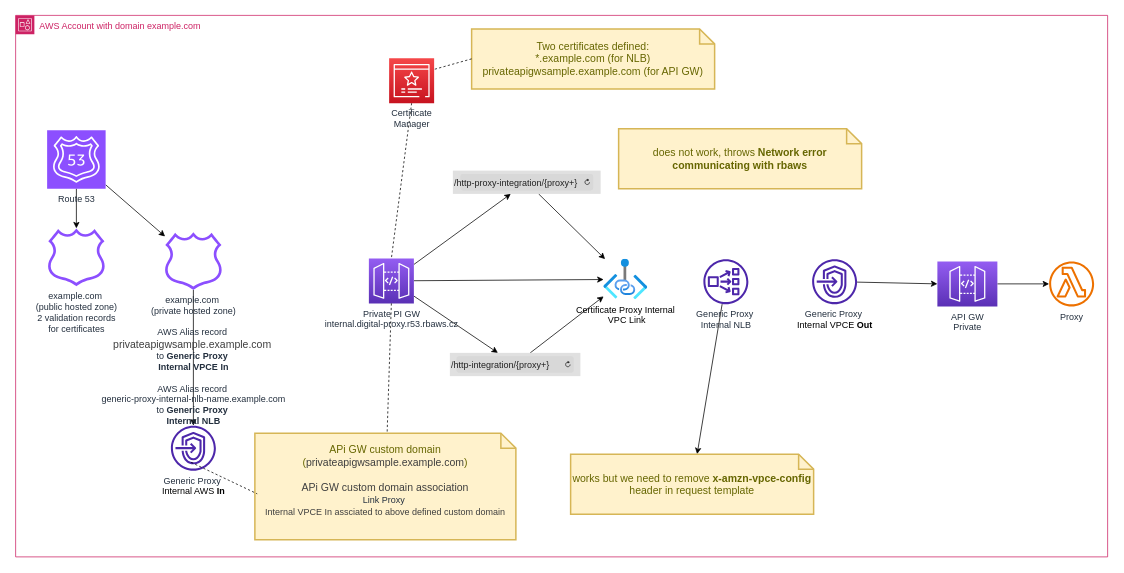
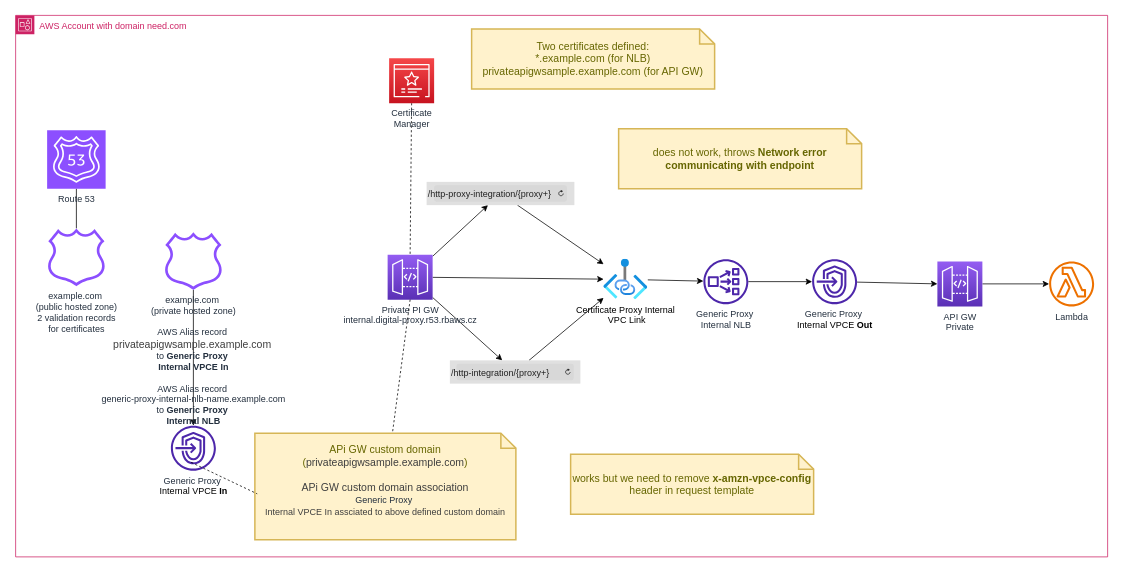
- <mxCell id="2" value="AWS Account with domain example.com" style="points=[[0,0],[0.25,0],[0.5,0],[0.75,0],[1,0],[1,0.25],[1,0.5],[1,0.75],[1,1],[0.75,1],[0.5,1],[0.25,1],[0,1],[0,0.75],[0,0.5],[0,0.25]];outlineConnect=0;gradientColor=none;html=1;whiteSpace=wrap;fontSize=12;fontStyle=0;container=1;pointerEvents=0;collapsible=0;recursiveResize=0;shape=mxgraph.aws4.group;grIcon=mxgraph.aws4.group_account;strokeColor=#CD2264;fillColor=none;verticalAlign=top;align=left;spacingLeft=30;fontColor=#CD2264;dashed=0;" parent="1" vertex="1"><mxGeometry x="20" y="20" width="1456" height="722" as="geometry" /></mxCell>
+ <mxCell id="2" value="AWS Account with domain need.com" style="points=[[0,0],[0.25,0],[0.5,0],[0.75,0],[1,0],[1,0.25],[1,0.5],[1,0.75],[1,1],[0.75,1],[0.5,1],[0.25,1],[0,1],[0,0.75],[0,0.5],[0,0.25]];outlineConnect=0;gradientColor=none;html=1;whiteSpace=wrap;fontSize=12;fontStyle=0;container=1;pointerEvents=0;collapsible=0;recursiveResize=0;shape=mxgraph.aws4.group;grIcon=mxgraph.aws4.group_account;strokeColor=#CD2264;fillColor=none;verticalAlign=top;align=left;spacingLeft=30;fontColor=#CD2264;dashed=0;" parent="1" vertex="1"><mxGeometry x="20" y="20" width="1456" height="722" as="geometry" /></mxCell>
- <mxCell id="28" style="edgeStyle=none;html=1;strokeColor=#000000;fontColor=#000000;dashed=1;endArrow=none;endFill=0;exitX=0;exitY=0.5;exitDx=0;exitDy=0;exitPerimeter=0;entryX=1;entryY=0.25;entryDx=0;entryDy=0;entryPerimeter=0;" parent="2" source="19" target="8" edge="1"><mxGeometry relative="1" as="geometry"><mxPoint x="1058" y="62" as="sourcePoint" /><mxPoint x="1031" y="240" as="targetPoint" /></mxGeometry></mxCell>
- <mxCell id="34" value="&lt;div&gt;does not work, throws &lt;b&gt;Network error communicating with rbaws&lt;/b&gt;&lt;/div&gt;" style="shape=note;strokeWidth=2;fontSize=14;size=20;whiteSpace=wrap;html=1;fillColor=#fff2cc;strokeColor=#d6b656;fontColor=#666600;" vertex="1" parent="2"><mxGeometry x="804" y="151" width="324" height="80" as="geometry" /></mxCell>
+ <mxCell id="34" value="&lt;div&gt;does not work, throws &lt;b&gt;Network error communicating with endpoint&lt;/b&gt;&lt;/div&gt;" style="shape=note;strokeWidth=2;fontSize=14;size=20;whiteSpace=wrap;html=1;fillColor=#fff2cc;strokeColor=#d6b656;fontColor=#666600;" vertex="1" parent="2"><mxGeometry x="804" y="151" width="324" height="80" as="geometry" /></mxCell>
- <mxCell id="10" value="/http-proxy-integration/{proxy+}" style="html=1;strokeWidth=1;shadow=0;dashed=0;shape=mxgraph.ios7ui.url;fillColor=#e0e0e0;strokeColor=#c0c0c0;buttonText=;strokeColor2=#222222;fontColor=#222222;fontSize=12;spacingTop=2;align=left;" parent="2" vertex="1"><mxGeometry x="583" y="207" width="197" height="31" as="geometry" /></mxCell>
+ <mxCell id="10" value="/http-proxy-integration/{proxy+}" style="html=1;strokeWidth=1;shadow=0;dashed=0;shape=mxgraph.ios7ui.url;fillColor=#e0e0e0;strokeColor=#c0c0c0;buttonText=;strokeColor2=#222222;fontColor=#222222;fontSize=12;spacingTop=2;align=left;" parent="2" vertex="1"><mxGeometry x="548" y="222" width="197" height="31" as="geometry" /></mxCell>
- <mxCell id="21" style="edgeStyle=none;html=1;" parent="2" source="22" target="25" edge="1"><mxGeometry relative="1" as="geometry" /></mxCell>
- <mxCell id="20" style="edgeStyle=none;html=1;" parent="2" source="22" target="23" edge="1"><mxGeometry relative="1" as="geometry" /></mxCell>
+ <mxCell id="20" style="edgeStyle=none;html=1;endArrow=none;" parent="2" source="22" target="23" edge="1"><mxGeometry relative="1" as="geometry" /></mxCell>
- <mxCell id="6" value="Private PI GW&lt;div&gt;internal.digital-proxy.r53.rbaws.cz&lt;/div&gt;" style="sketch=0;points=[[0,0,0],[0.25,0,0],[0.5,0,0],[0.75,0,0],[1,0,0],[0,1,0],[0.25,1,0],[0.5,1,0],[0.75,1,0],[1,1,0],[0,0.25,0],[0,0.5,0],[0,0.75,0],[1,0.25,0],[1,0.5,0],[1,0.75,0]];outlineConnect=0;fontColor=#232F3E;gradientColor=#945DF2;gradientDirection=north;fillColor=#5A30B5;strokeColor=#ffffff;dashed=0;verticalLabelPosition=bottom;verticalAlign=top;align=center;html=1;fontSize=12;fontStyle=0;aspect=fixed;shape=mxgraph.aws4.resourceIcon;resIcon=mxgraph.aws4.api_gateway;" parent="2" vertex="1"><mxGeometry x="471" y="324" width="60" height="60" as="geometry" /></mxCell>
+ <mxCell id="6" value="Private PI GW&lt;div&gt;internal.digital-proxy.r53.rbaws.cz&lt;/div&gt;" style="sketch=0;points=[[0,0,0],[0.25,0,0],[0.5,0,0],[0.75,0,0],[1,0,0],[0,1,0],[0.25,1,0],[0.5,1,0],[0.75,1,0],[1,1,0],[0,0.25,0],[0,0.5,0],[0,0.75,0],[1,0.25,0],[1,0.5,0],[1,0.75,0]];outlineConnect=0;fontColor=#232F3E;gradientColor=#945DF2;gradientDirection=north;fillColor=#5A30B5;strokeColor=#ffffff;dashed=0;verticalLabelPosition=bottom;verticalAlign=top;align=center;html=1;fontSize=12;fontStyle=0;aspect=fixed;shape=mxgraph.aws4.resourceIcon;resIcon=mxgraph.aws4.api_gateway;" parent="2" vertex="1"><mxGeometry x="496" y="319" width="60" height="60" as="geometry" /></mxCell>
+ <mxCell id="14" style="edgeStyle=none;html=1;strokeColor=#000000;fontSize=12;fontColor=#000000;" parent="2" source="15" target="13" edge="1"><mxGeometry relative="1" as="geometry" /></mxCell>
- <mxCell id="31" value="API GW&lt;br&gt;Private" style="sketch=0;points=[[0,0,0],[0.25,0,0],[0.5,0,0],[0.75,0,0],[1,0,0],[0,1,0],[0.25,1,0],[0.5,1,0],[0.75,1,0],[1,1,0],[0,0.25,0],[0,0.5,0],[0,0.75,0],[1,0.25,0],[1,0.5,0],[1,0.75,0]];outlineConnect=0;fontColor=#232F3E;gradientColor=#945DF2;gradientDirection=north;fillColor=#5A30B5;strokeColor=#ffffff;dashed=0;verticalLabelPosition=bottom;verticalAlign=top;align=center;html=1;fontSize=12;fontStyle=0;aspect=fixed;shape=mxgraph.aws4.resourceIcon;resIcon=mxgraph.aws4.api_gateway;" parent="2" vertex="1"><mxGeometry x="1229" y="328" width="80" height="60" as="geometry" /></mxCell>
+ <mxCell id="31" value="API GW&lt;br&gt;Private" style="sketch=0;points=[[0,0,0],[0.25,0,0],[0.5,0,0],[0.75,0,0],[1,0,0],[0,1,0],[0.25,1,0],[0.5,1,0],[0.75,1,0],[1,1,0],[0,0.25,0],[0,0.5,0],[0,0.75,0],[1,0.25,0],[1,0.5,0],[1,0.75,0]];outlineConnect=0;fontColor=#232F3E;gradientColor=#945DF2;gradientDirection=north;fillColor=#5A30B5;strokeColor=#ffffff;dashed=0;verticalLabelPosition=bottom;verticalAlign=top;align=center;html=1;fontSize=12;fontStyle=0;aspect=fixed;shape=mxgraph.aws4.resourceIcon;resIcon=mxgraph.aws4.api_gateway;" parent="2" vertex="1"><mxGeometry x="1229" y="328" width="60" height="60" as="geometry" /></mxCell>
- <mxCell id="32" value="Proxy" style="sketch=0;outlineConnect=0;fontColor=#232F3E;gradientColor=none;fillColor=#ED7100;strokeColor=none;dashed=0;verticalLabelPosition=bottom;verticalAlign=top;align=center;html=1;fontSize=12;fontStyle=0;aspect=fixed;pointerEvents=1;shape=mxgraph.aws4.lambda_function;" parent="2" vertex="1"><mxGeometry x="1378" y="328" width="60" height="60" as="geometry" /></mxCell>
+ <mxCell id="32" value="Lambda" style="sketch=0;outlineConnect=0;fontColor=#232F3E;gradientColor=none;fillColor=#ED7100;strokeColor=none;dashed=0;verticalLabelPosition=bottom;verticalAlign=top;align=center;html=1;fontSize=12;fontStyle=0;aspect=fixed;pointerEvents=1;shape=mxgraph.aws4.lambda_function;" parent="2" vertex="1"><mxGeometry x="1378" y="328" width="60" height="60" as="geometry" /></mxCell>
- <mxCell id="12" value="/http-integration/{proxy+}" style="html=1;strokeWidth=1;shadow=0;dashed=0;shape=mxgraph.ios7ui.url;fillColor=#e0e0e0;strokeColor=#c0c0c0;buttonText=;strokeColor2=#222222;fontColor=#222222;fontSize=12;spacingTop=2;align=left;" parent="2" vertex="1"><mxGeometry x="579" y="450" width="174" height="31" as="geometry" /></mxCell>
+ <mxCell id="12" value="/http-integration/{proxy+}" style="html=1;strokeWidth=1;shadow=0;dashed=0;shape=mxgraph.ios7ui.url;fillColor=#e0e0e0;strokeColor=#c0c0c0;buttonText=;strokeColor2=#222222;fontColor=#222222;fontSize=12;spacingTop=2;align=left;" parent="2" vertex="1"><mxGeometry x="579" y="460" width="174" height="31" as="geometry" /></mxCell>
- <mxCell id="17" style="edgeStyle=none;html=1;strokeColor=#000000;fontSize=12;fontColor=#000000;" parent="2" source="13" target="35" edge="1"><mxGeometry relative="1" as="geometry" /></mxCell>
+ <mxCell id="17" style="edgeStyle=none;html=1;strokeColor=#000000;fontSize=12;fontColor=#000000;" parent="2" source="13" target="16" edge="1"><mxGeometry relative="1" as="geometry" /></mxCell>
- <mxCell id="26" value="&lt;div&gt;APi GW custom domain (&lt;span style=&quot;color: rgb(63, 63, 63);&quot;&gt;privateapigwsample.example.com&lt;/span&gt;)&lt;/div&gt;&lt;div&gt;&lt;br&gt;&lt;/div&gt;&lt;div&gt;&lt;span style=&quot;color: rgb(63, 63, 63);&quot;&gt;APi GW custom domain association&lt;/span&gt;&lt;/div&gt;&lt;div&gt;&lt;span style=&quot;color: rgb(63, 63, 63);&quot;&gt;&lt;span style=&quot;font-size: 12px; text-wrap-mode: nowrap; color: rgb(35, 47, 62);&quot;&gt;Link Proxy&amp;nbsp;&lt;/span&gt;&lt;div style=&quot;font-size: 12px; text-wrap-mode: nowrap;&quot;&gt;Internal VPCE In assciated to above defined custom domain&lt;/div&gt;&lt;/span&gt;&lt;/div&gt;&lt;div&gt;&lt;span style=&quot;color: rgb(63, 63, 63);&quot;&gt;&lt;br&gt;&lt;/span&gt;&lt;/div&gt;" style="shape=note;strokeWidth=2;fontSize=14;size=20;whiteSpace=wrap;html=1;fillColor=#fff2cc;strokeColor=#d6b656;fontColor=#666600;" parent="2" vertex="1"><mxGeometry x="319" y="557" width="348" height="142" as="geometry" /></mxCell>
+ <mxCell id="26" value="&lt;div&gt;APi GW custom domain (&lt;span style=&quot;color: rgb(63, 63, 63);&quot;&gt;privateapigwsample.example.com&lt;/span&gt;)&lt;/div&gt;&lt;div&gt;&lt;br&gt;&lt;/div&gt;&lt;div&gt;&lt;span style=&quot;color: rgb(63, 63, 63);&quot;&gt;APi GW custom domain association&lt;/span&gt;&lt;/div&gt;&lt;div&gt;&lt;span style=&quot;color: rgb(63, 63, 63);&quot;&gt;&lt;span style=&quot;font-size: 12px; text-wrap-mode: nowrap; color: rgb(35, 47, 62);&quot;&gt;Generic Proxy&amp;nbsp;&lt;/span&gt;&lt;div style=&quot;font-size: 12px; text-wrap-mode: nowrap;&quot;&gt;Internal VPCE In assciated to above defined custom domain&lt;/div&gt;&lt;/span&gt;&lt;/div&gt;&lt;div&gt;&lt;span style=&quot;color: rgb(63, 63, 63);&quot;&gt;&lt;br&gt;&lt;/span&gt;&lt;/div&gt;" style="shape=note;strokeWidth=2;fontSize=14;size=20;whiteSpace=wrap;html=1;fillColor=#fff2cc;strokeColor=#d6b656;fontColor=#666600;" parent="2" vertex="1"><mxGeometry x="319" y="557" width="348" height="142" as="geometry" /></mxCell>
- <mxCell id="18" value="&lt;span style=&quot;color: rgb(35, 47, 62);&quot;&gt;Generic Proxy&amp;nbsp;&lt;/span&gt;&lt;div&gt;Internal AWS &lt;b&gt;In&lt;/b&gt;&lt;/div&gt;" style="sketch=0;outlineConnect=0;fontColor=#000000;gradientColor=none;fillColor=#4D27AA;strokeColor=none;dashed=0;verticalLabelPosition=bottom;verticalAlign=top;align=center;html=1;fontSize=12;fontStyle=0;aspect=fixed;pointerEvents=1;shape=mxgraph.aws4.endpoints;" parent="2" vertex="1"><mxGeometry x="207" y="547" width="60" height="60" as="geometry" /></mxCell>
+ <mxCell id="18" value="&lt;span style=&quot;color: rgb(35, 47, 62);&quot;&gt;Generic Proxy&amp;nbsp;&lt;/span&gt;&lt;div&gt;Internal VPCE &lt;b&gt;In&lt;/b&gt;&lt;/div&gt;" style="sketch=0;outlineConnect=0;fontColor=#000000;gradientColor=none;fillColor=#4D27AA;strokeColor=none;dashed=0;verticalLabelPosition=bottom;verticalAlign=top;align=center;html=1;fontSize=12;fontStyle=0;aspect=fixed;pointerEvents=1;shape=mxgraph.aws4.endpoints;" parent="2" vertex="1"><mxGeometry x="207" y="547" width="60" height="60" as="geometry" /></mxCell>
